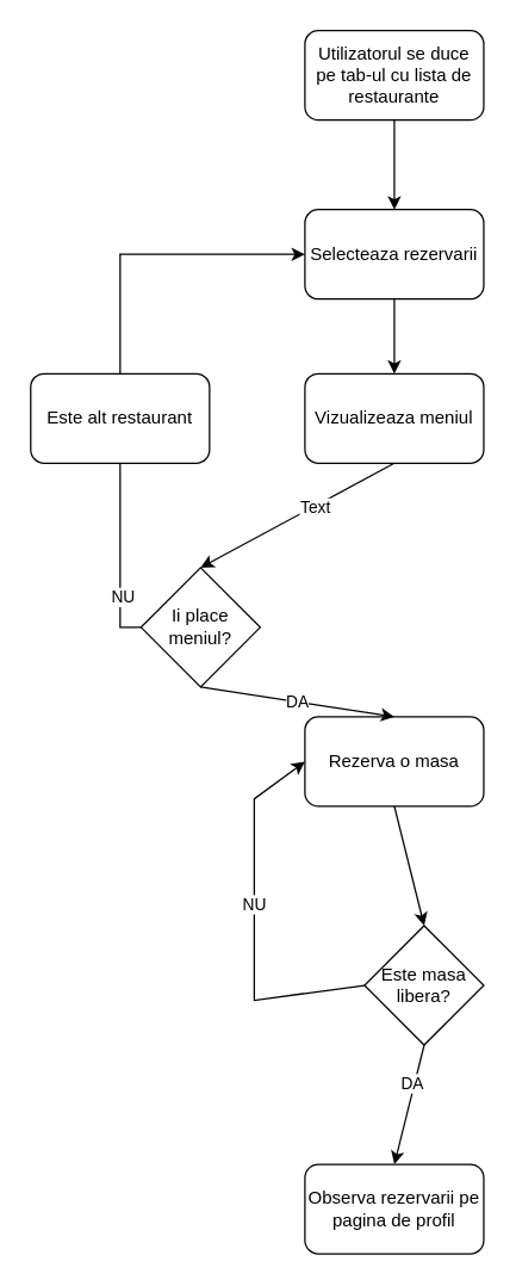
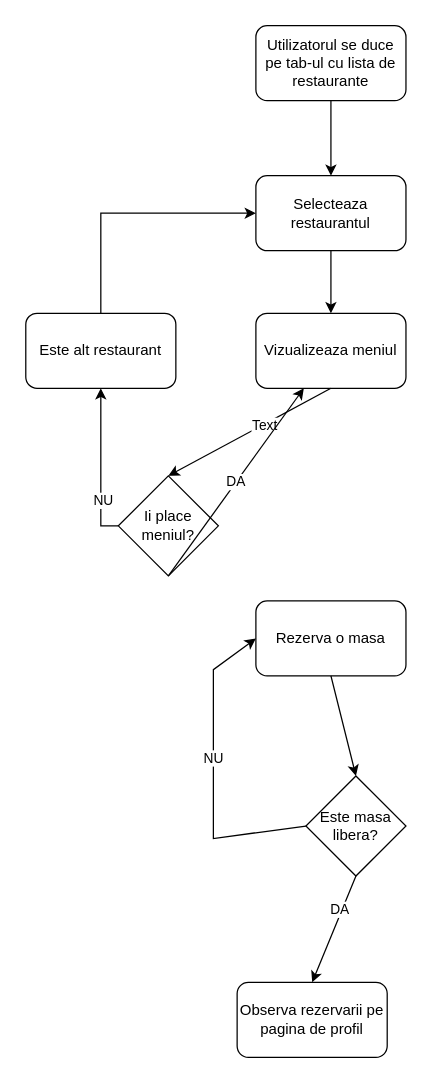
- <mxCell id="3" value="Selecteaza rezervarii" style="rounded=1;whiteSpace=wrap;html=1;" vertex="1" parent="1"><mxGeometry x="204" y="140" width="120" height="60" as="geometry" /></mxCell>
+ <mxCell id="3" value="Selecteaza restaurantul" style="rounded=1;whiteSpace=wrap;html=1;" vertex="1" parent="1"><mxGeometry x="204" y="140" width="120" height="60" as="geometry" /></mxCell>
- <mxCell id="20" value="" style="endArrow=none;html=1;rounded=0;exitX=0;exitY=0.5;exitDx=0;exitDy=0;entryX=0.5;entryY=1;entryDx=0;entryDy=0;" edge="1" parent="1" source="4" target="19"><mxGeometry width="50" height="50" relative="1" as="geometry"><mxPoint x="240" y="490" as="sourcePoint" /><mxPoint x="90" y="420" as="targetPoint" /><Array as="points"><mxPoint x="80" y="420" /></Array></mxGeometry></mxCell>
+ <mxCell id="20" value="" style="endArrow=classic;html=1;rounded=0;exitX=0;exitY=0.5;exitDx=0;exitDy=0;entryX=0.5;entryY=1;entryDx=0;entryDy=0;" edge="1" parent="1" source="4" target="19"><mxGeometry width="50" height="50" relative="1" as="geometry"><mxPoint x="240" y="490" as="sourcePoint" /><mxPoint x="90" y="420" as="targetPoint" /><Array as="points"><mxPoint x="80" y="420" /></Array></mxGeometry></mxCell>
- <mxCell id="13" value="DA" style="endArrow=classic;html=1;rounded=0;entryX=0.5;entryY=0;entryDx=0;entryDy=0;exitX=0.5;exitY=1;exitDx=0;exitDy=0;" edge="1" parent="1" source="4" target="7"><mxGeometry width="50" height="50" relative="1" as="geometry"><mxPoint x="274" y="320" as="sourcePoint" /><mxPoint x="274" y="390" as="targetPoint" /></mxGeometry></mxCell>
+ <mxCell id="13" value="DA" style="endArrow=classic;html=1;rounded=0;exitX=0.5;exitY=1;exitDx=0;exitDy=0;" edge="1" parent="1" source="4" target="5"><mxGeometry width="50" height="50" relative="1" as="geometry"><mxPoint x="274" y="320" as="sourcePoint" /><mxPoint x="274" y="390" as="targetPoint" /></mxGeometry></mxCell>
- <mxCell id="8" value="Observa rezervarii pe pagina de profil" style="rounded=1;whiteSpace=wrap;html=1;" vertex="1" parent="1"><mxGeometry x="204" y="780" width="120" height="60" as="geometry" /></mxCell>
+ <mxCell id="8" value="Observa rezervarii pe pagina de profil" style="rounded=1;whiteSpace=wrap;html=1;" vertex="1" parent="1"><mxGeometry x="189" y="785" width="120" height="60" as="geometry" /></mxCell>
